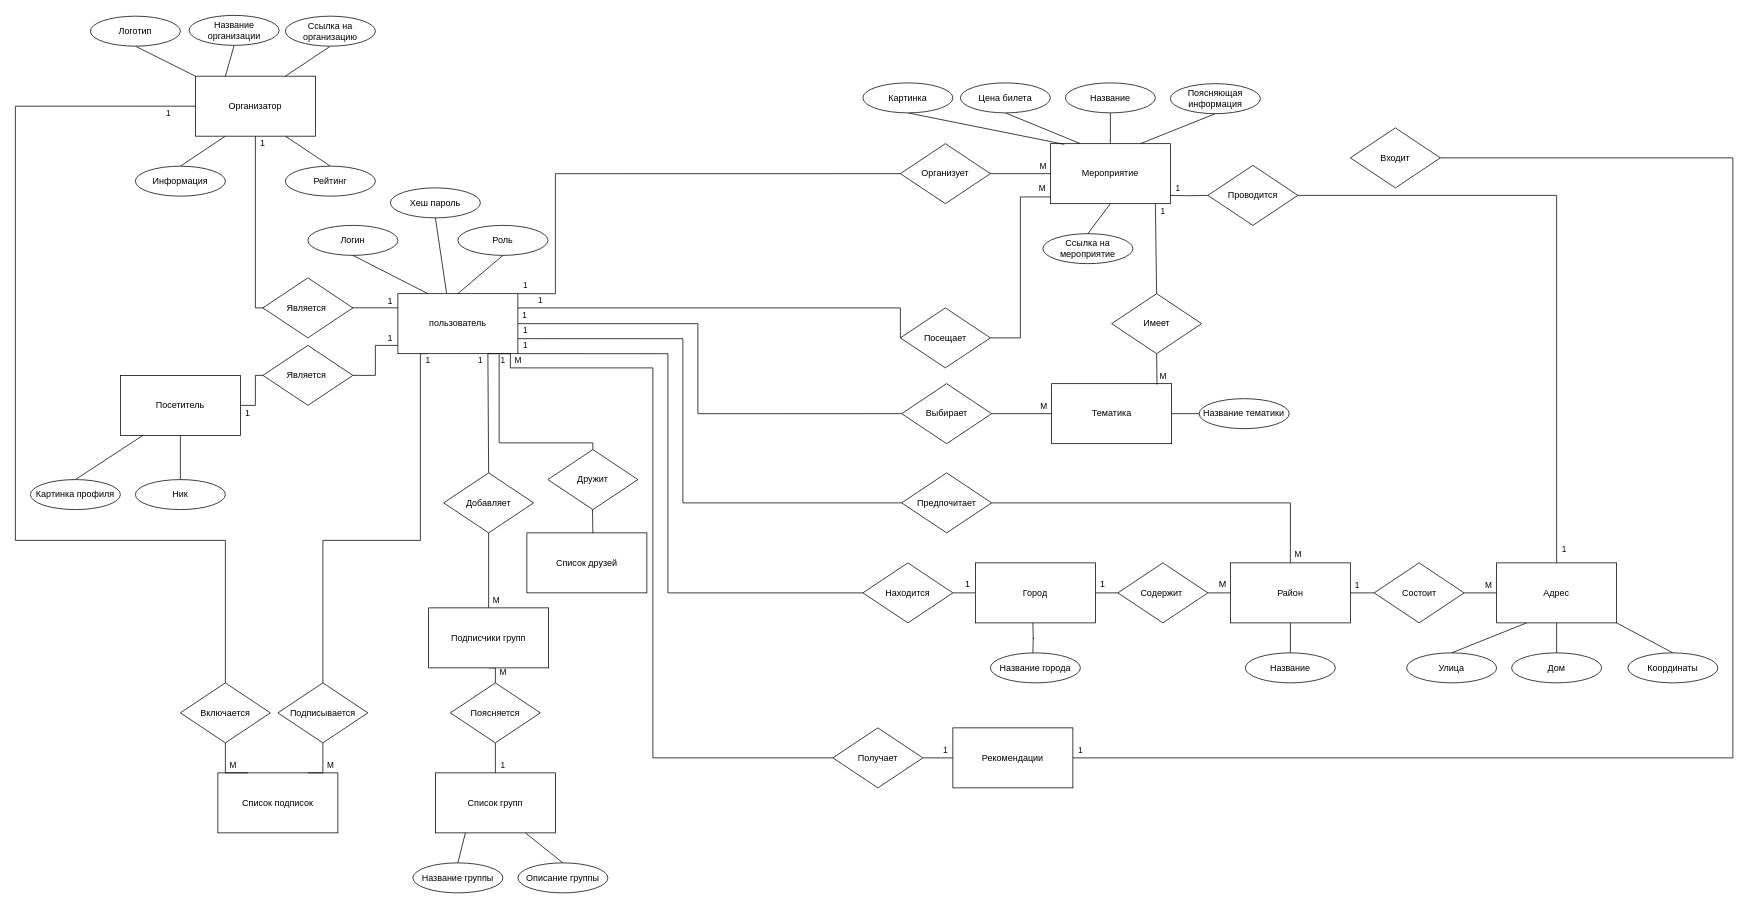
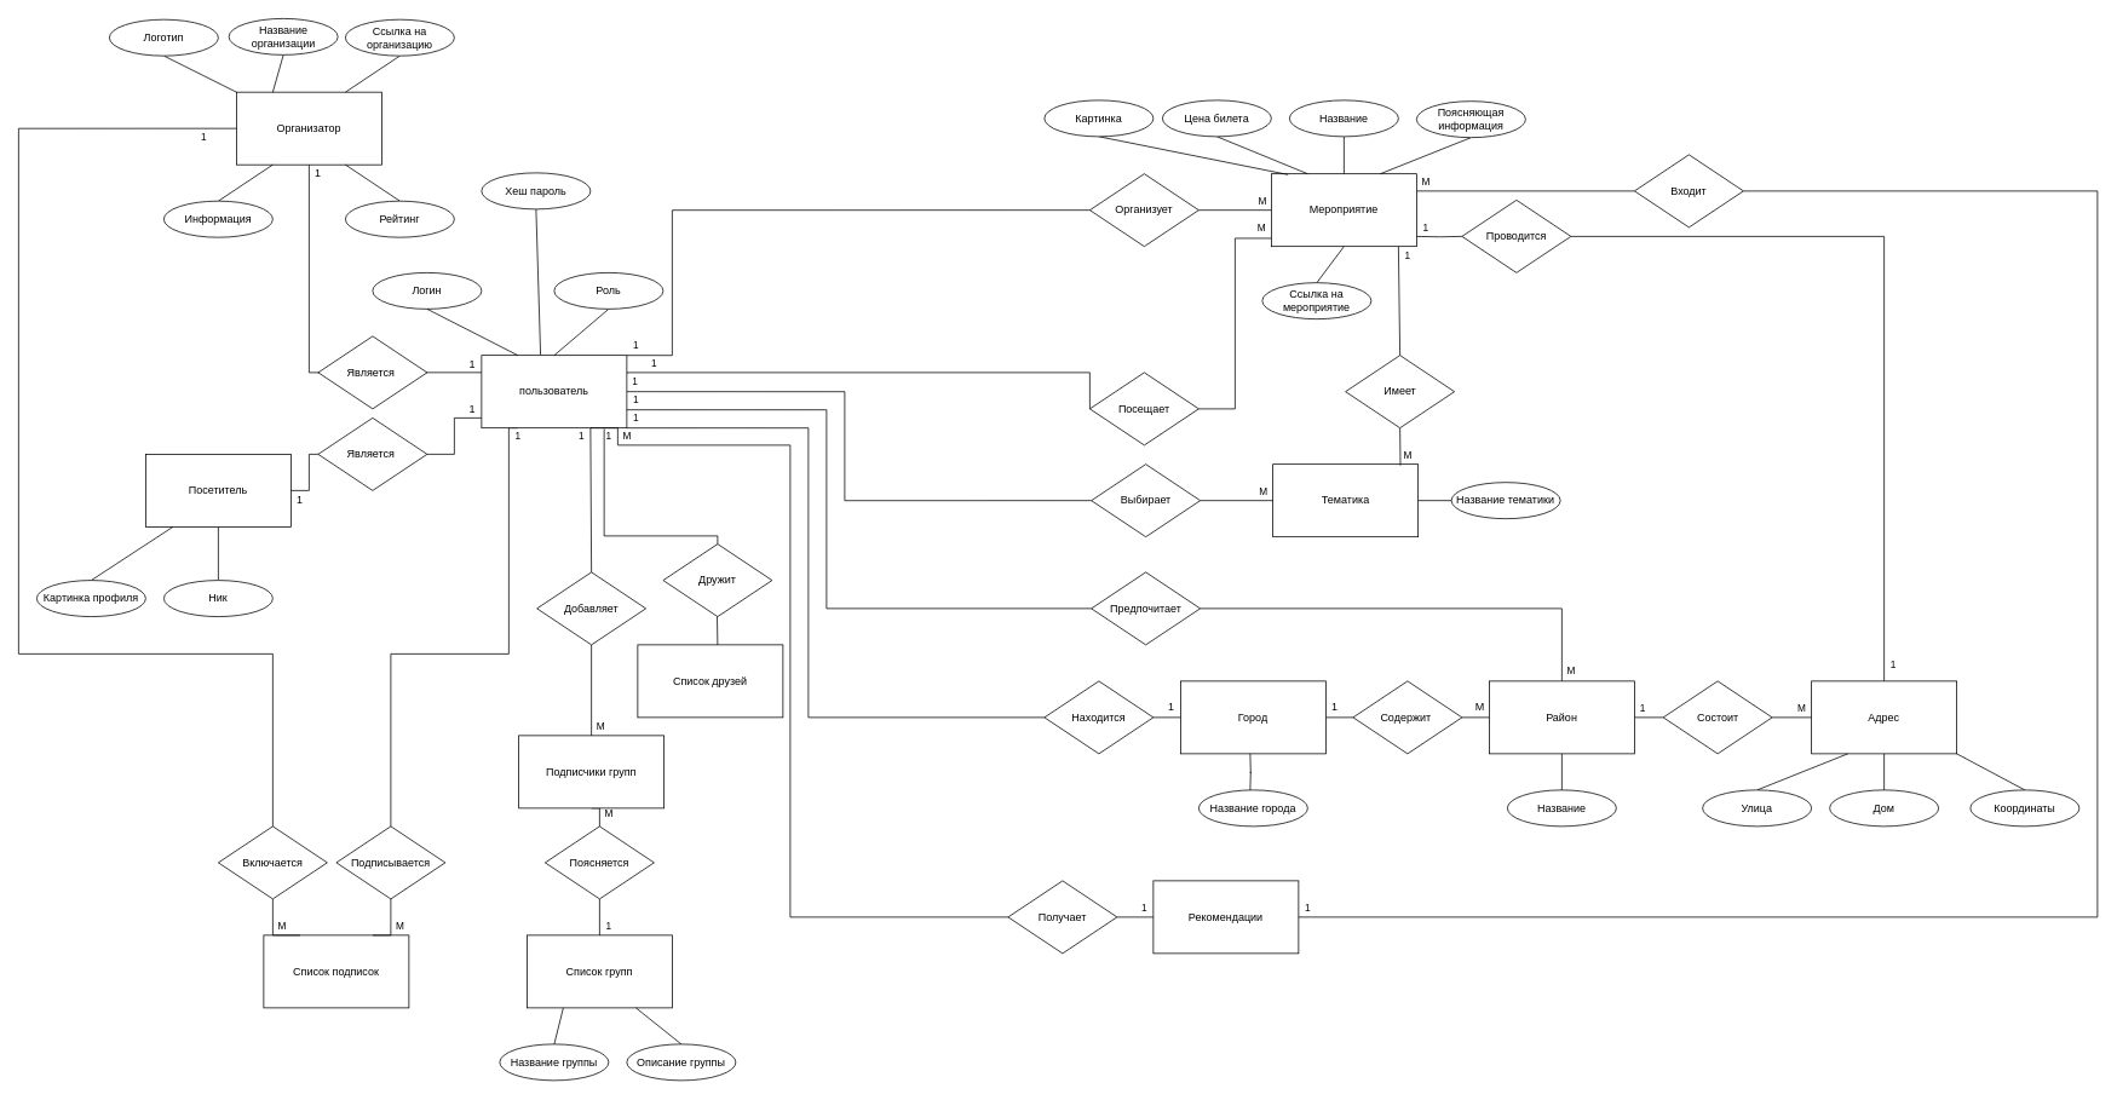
+ <mxCell id="6" value="М" style="edgeStyle=orthogonalEdgeStyle;rounded=0;orthogonalLoop=1;jettySize=auto;html=1;exitX=1;exitY=0.237;exitDx=0;exitDy=0;entryX=0;entryY=0.5;entryDx=0;entryDy=0;startArrow=none;startFill=0;endArrow=none;endFill=0;exitPerimeter=0;" parent="1" source="7" target="83" edge="1"><mxGeometry x="-0.917" y="10" relative="1" as="geometry"><mxPoint as="offset" /></mxGeometry></mxCell>
- <mxCell id="60" value="Хеш пароль" style="ellipse;whiteSpace=wrap;html=1;" parent="1" vertex="1"><mxGeometry x="520" y="250" width="120" height="40" as="geometry" /></mxCell>
+ <mxCell id="60" value="Хеш пароль" style="ellipse;whiteSpace=wrap;html=1;" parent="1" vertex="1"><mxGeometry x="530" y="190" width="120" height="40" as="geometry" /></mxCell>
